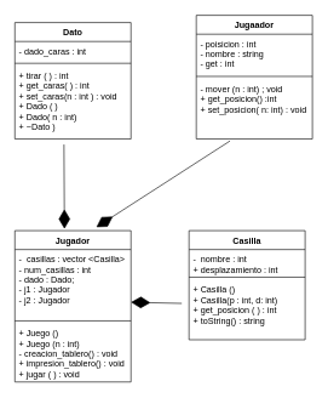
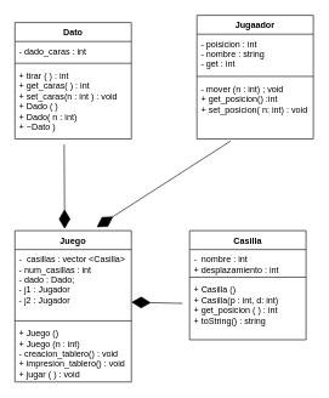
- <mxCell id="15" value="Jugador" style="swimlane;fontStyle=1;align=center;verticalAlign=top;childLayout=stackLayout;horizontal=1;startSize=26;horizontalStack=0;resizeParent=1;resizeParentMax=0;resizeLast=0;collapsible=1;marginBottom=0;" vertex="1" parent="1"><mxGeometry x="20" y="316" width="160" height="208" as="geometry" /></mxCell>
+ <mxCell id="15" value="Juego" style="swimlane;fontStyle=1;align=center;verticalAlign=top;childLayout=stackLayout;horizontal=1;startSize=26;horizontalStack=0;resizeParent=1;resizeParentMax=0;resizeLast=0;collapsible=1;marginBottom=0;" vertex="1" parent="1"><mxGeometry x="20" y="316" width="160" height="208" as="geometry" /></mxCell>
